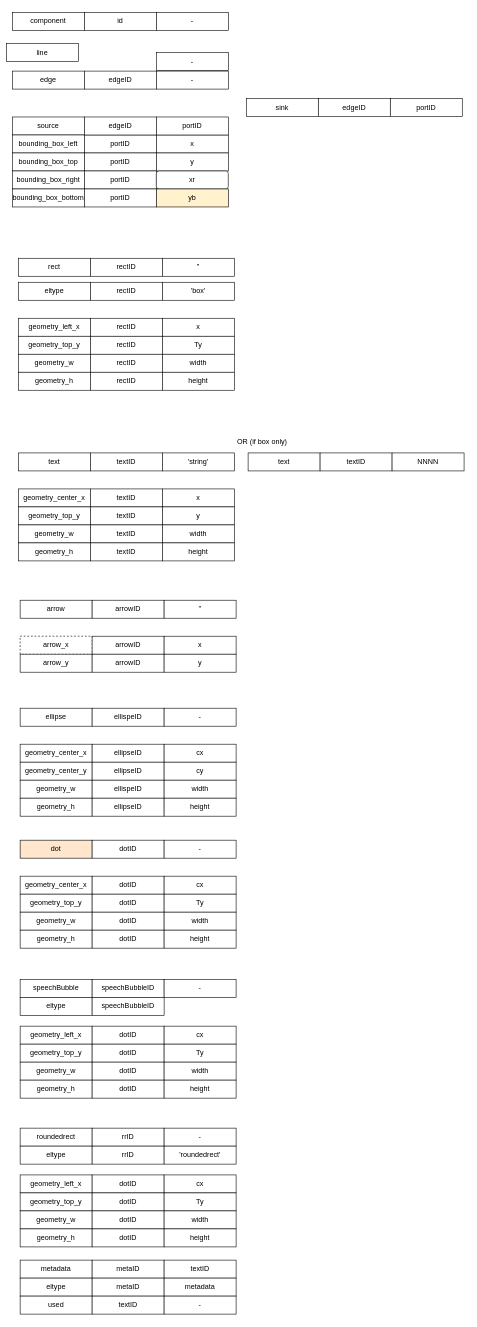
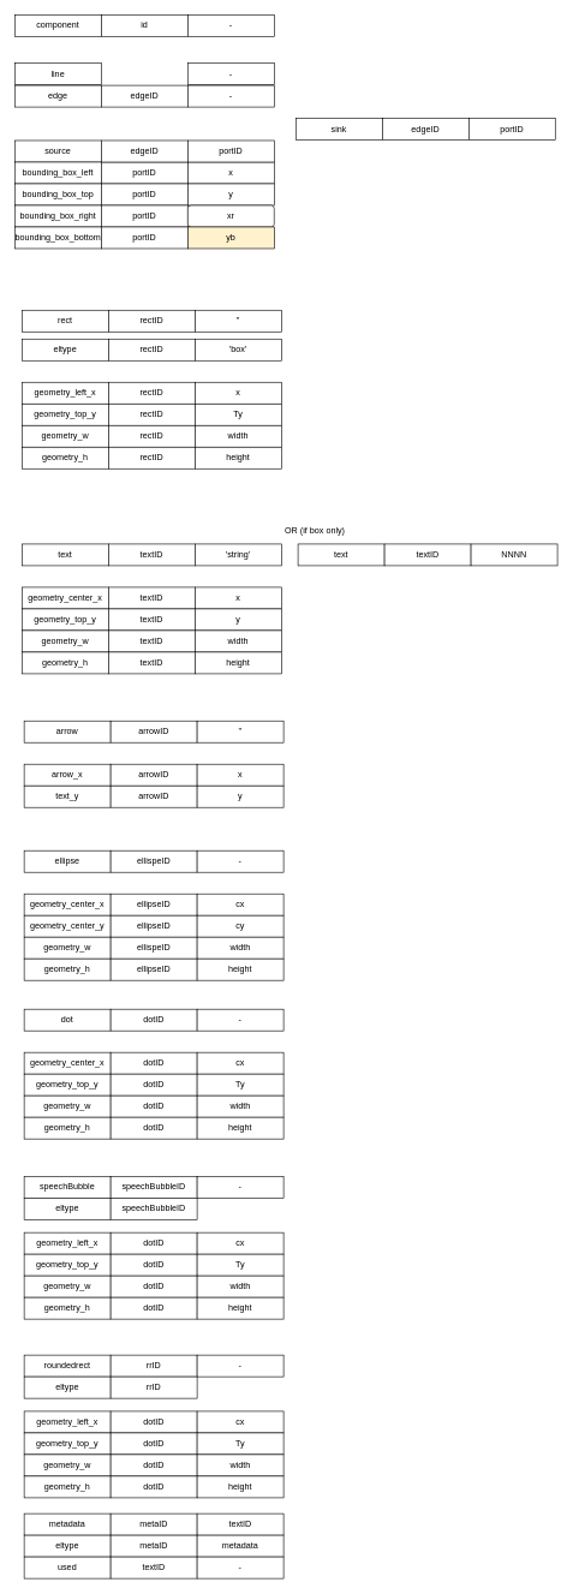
- <mxCell id="6" value="line" style="rounded=0;whiteSpace=wrap;html=1;" parent="1" vertex="1"><mxGeometry x="10" y="72" width="120" height="30" as="geometry" /></mxCell>
+ <mxCell id="6" value="line" style="rounded=0;whiteSpace=wrap;html=1;" parent="1" vertex="1"><mxGeometry x="20" y="87" width="120" height="30" as="geometry" /></mxCell>
- <mxCell id="78" value="arrow_x" style="rounded=0;whiteSpace=wrap;html=1;dashed=1;" parent="1" vertex="1"><mxGeometry x="33" y="1060" width="120" height="30" as="geometry" /></mxCell>
+ <mxCell id="78" value="arrow_x" style="rounded=0;whiteSpace=wrap;html=1;" parent="1" vertex="1"><mxGeometry x="33" y="1060" width="120" height="30" as="geometry" /></mxCell>
- <mxCell id="82" value="arrow_y" style="rounded=0;whiteSpace=wrap;html=1;" parent="1" vertex="1"><mxGeometry x="33" y="1090" width="120" height="30" as="geometry" /></mxCell>
+ <mxCell id="82" value="text_y" style="rounded=0;whiteSpace=wrap;html=1;" parent="1" vertex="1"><mxGeometry x="33" y="1090" width="120" height="30" as="geometry" /></mxCell>
- <mxCell id="121" value="dot" style="rounded=0;whiteSpace=wrap;html=1;fillColor=#ffe6cc;" parent="1" vertex="1"><mxGeometry x="33" y="1400" width="120" height="30" as="geometry" /></mxCell>
+ <mxCell id="121" value="dot" style="rounded=0;whiteSpace=wrap;html=1;" parent="1" vertex="1"><mxGeometry x="33" y="1400" width="120" height="30" as="geometry" /></mxCell>
- <mxCell id="166" value="'roundedrect'" style="rounded=0;whiteSpace=wrap;html=1;" parent="1" vertex="1"><mxGeometry x="273" y="1910" width="120" height="30" as="geometry" /></mxCell>
